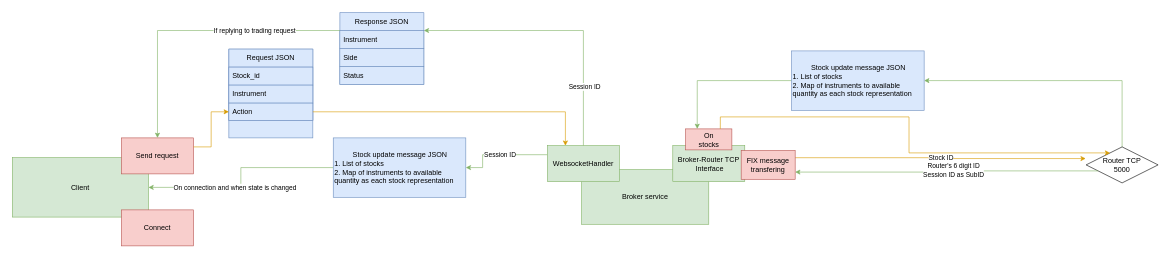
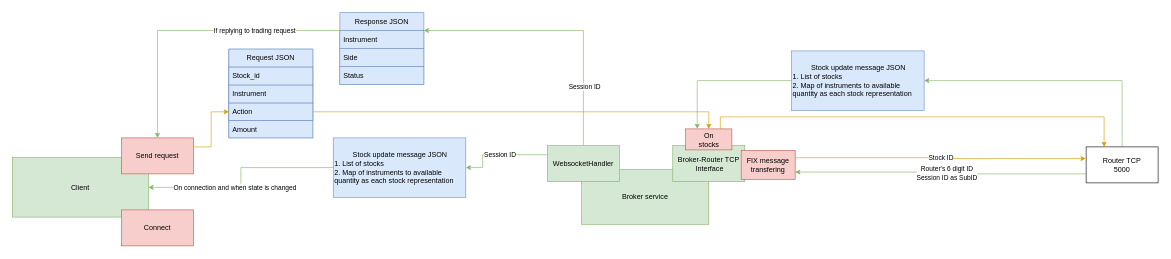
- <mxCell id="12" style="edgeStyle=orthogonalEdgeStyle;rounded=0;orthogonalLoop=1;jettySize=auto;html=1;entryX=0.25;entryY=0;entryDx=0;entryDy=0;exitX=1;exitY=0.5;exitDx=0;exitDy=0;fillColor=#ffe6cc;strokeColor=#d79b00;" parent="1" source="6" target="33" edge="1"><mxGeometry relative="1" as="geometry"><mxPoint x="588" y="254" as="sourcePoint" /><mxPoint x="810" y="260" as="targetPoint" /></mxGeometry></mxCell>
+ <mxCell id="12" style="edgeStyle=orthogonalEdgeStyle;rounded=0;orthogonalLoop=1;jettySize=auto;html=1;exitX=1;exitY=0.5;exitDx=0;exitDy=0;fillColor=#ffe6cc;strokeColor=#d79b00;" parent="1" source="6" target="35" edge="1"><mxGeometry relative="1" as="geometry"><mxPoint x="588" y="254" as="sourcePoint" /><mxPoint x="810" y="260" as="targetPoint" /></mxGeometry></mxCell>
+ <mxCell id="7" value="Amount" style="text;strokeColor=#6c8ebf;fillColor=#dae8fc;align=left;verticalAlign=middle;spacingLeft=4;spacingRight=4;overflow=hidden;points=[[0,0.5],[1,0.5]];portConstraint=eastwest;rotatable=1;whiteSpace=wrap;html=1;movable=1;resizable=1;deletable=1;editable=1;locked=0;connectable=1;" parent="2" vertex="1"><mxGeometry y="119" width="140" height="29" as="geometry" /></mxCell>
- <mxCell id="25" value="&lt;div&gt;Router TCP&lt;/div&gt;&lt;div&gt;5000&lt;/div&gt;" style="rhombus;whiteSpace=wrap;html=1;" parent="1" vertex="1"><mxGeometry x="1810" y="244" width="120" height="60" as="geometry" /></mxCell>
+ <mxCell id="25" value="&lt;div&gt;Router TCP&lt;/div&gt;&lt;div&gt;5000&lt;/div&gt;" style="rounded=0;whiteSpace=wrap;html=1;" parent="1" vertex="1"><mxGeometry x="1810" y="244" width="120" height="60" as="geometry" /></mxCell>
